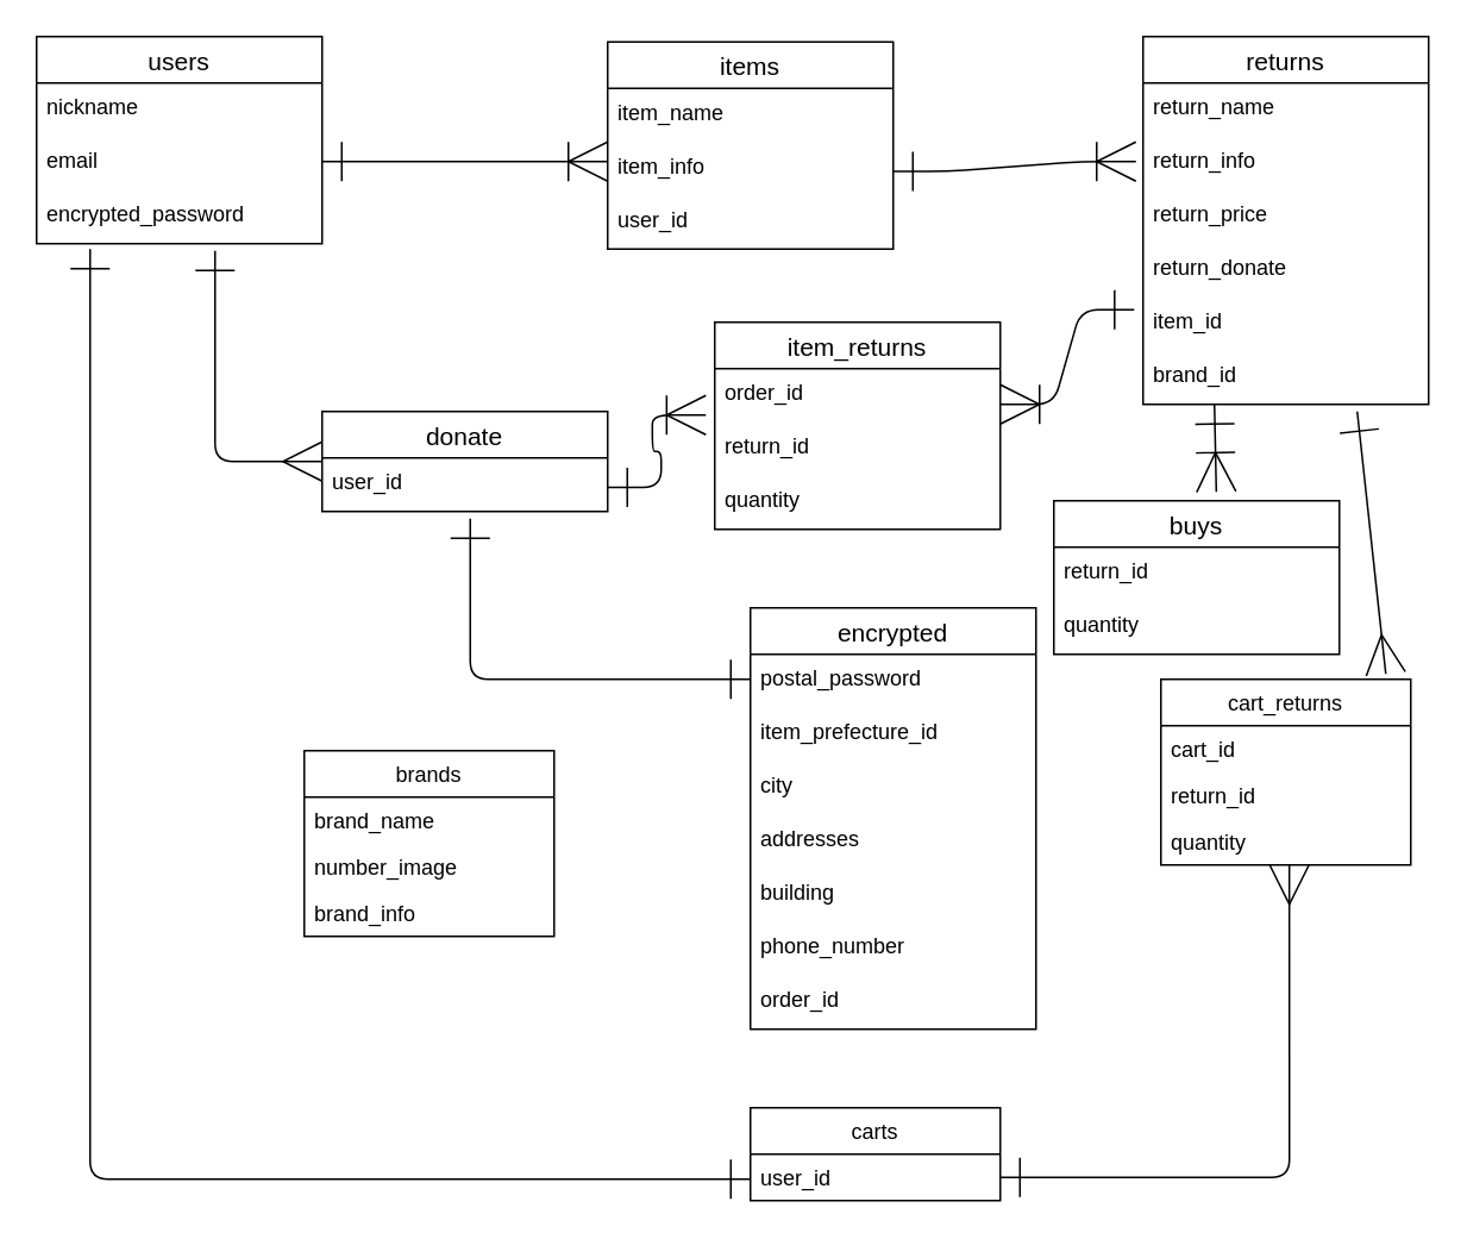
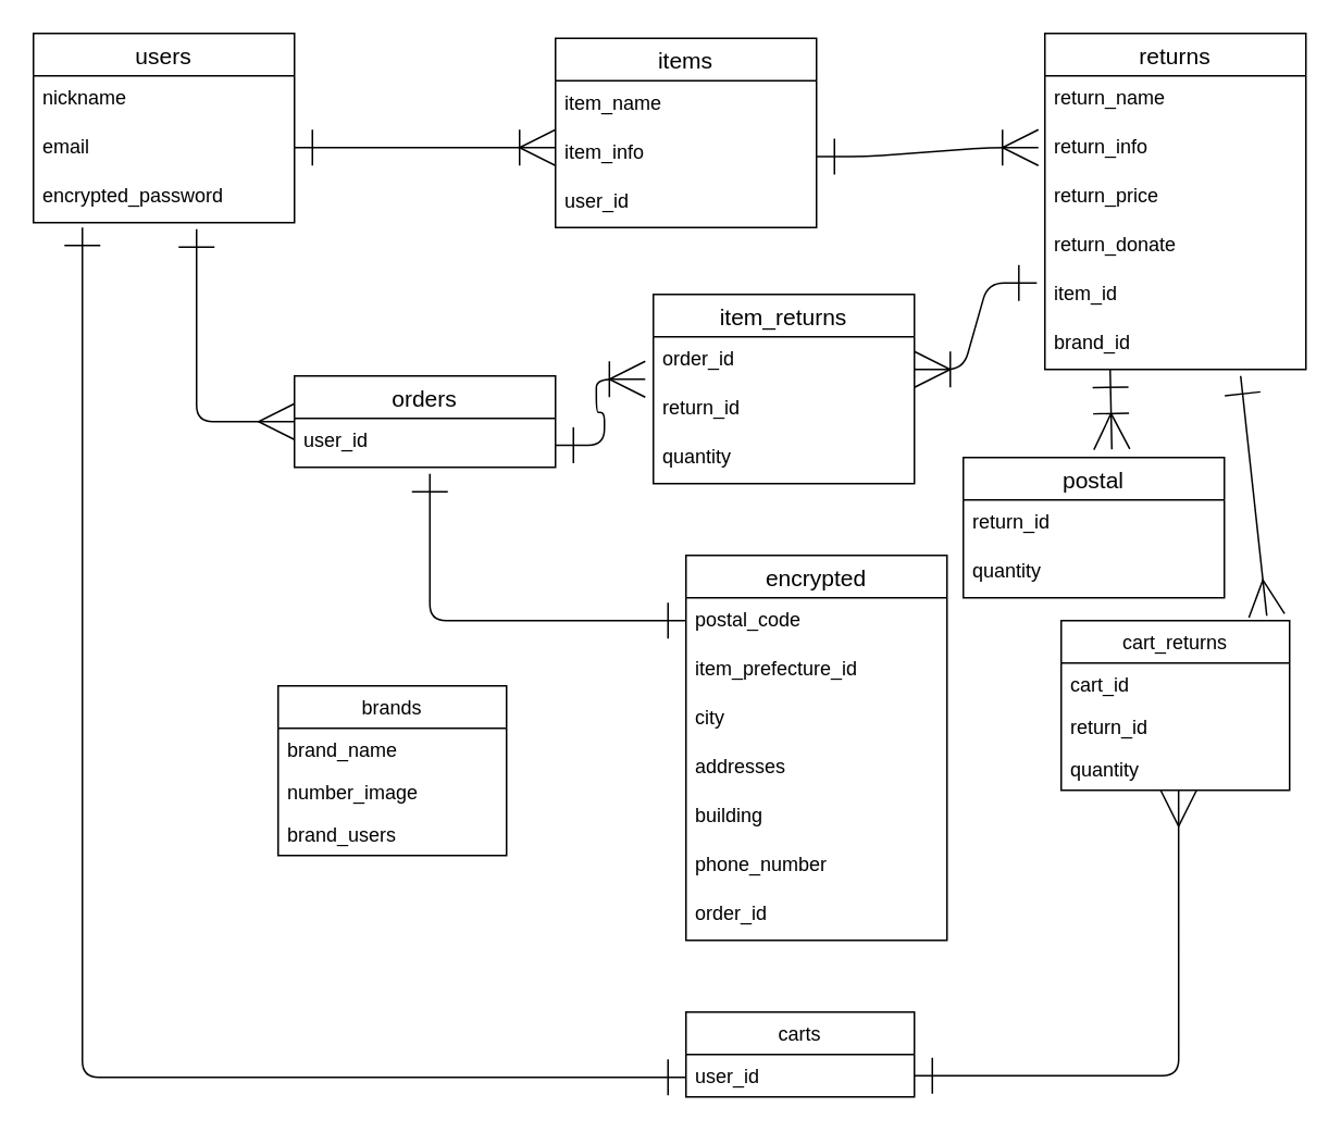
- <mxCell id="11" value="donate" style="swimlane;fontStyle=0;childLayout=stackLayout;horizontal=1;startSize=26;horizontalStack=0;resizeParent=1;resizeParentMax=0;resizeLast=0;collapsible=1;marginBottom=0;align=center;fontSize=14;" parent="1" vertex="1"><mxGeometry x="180" y="230" width="160" height="56" as="geometry" /></mxCell>
+ <mxCell id="11" value="orders" style="swimlane;fontStyle=0;childLayout=stackLayout;horizontal=1;startSize=26;horizontalStack=0;resizeParent=1;resizeParentMax=0;resizeLast=0;collapsible=1;marginBottom=0;align=center;fontSize=14;" parent="1" vertex="1"><mxGeometry x="180" y="230" width="160" height="56" as="geometry" /></mxCell>
- <mxCell id="50" value="buys" style="swimlane;fontStyle=0;childLayout=stackLayout;horizontal=1;startSize=26;horizontalStack=0;resizeParent=1;resizeParentMax=0;resizeLast=0;collapsible=1;marginBottom=0;align=center;fontSize=14;" vertex="1" parent="1"><mxGeometry x="590" y="280" width="160" height="86" as="geometry" /></mxCell>
+ <mxCell id="50" value="postal" style="swimlane;fontStyle=0;childLayout=stackLayout;horizontal=1;startSize=26;horizontalStack=0;resizeParent=1;resizeParentMax=0;resizeLast=0;collapsible=1;marginBottom=0;align=center;fontSize=14;" vertex="1" parent="1"><mxGeometry x="590" y="280" width="160" height="86" as="geometry" /></mxCell>
- <mxCell id="16" value="postal_password" style="text;strokeColor=none;fillColor=none;spacingLeft=4;spacingRight=4;overflow=hidden;rotatable=0;points=[[0,0.5],[1,0.5]];portConstraint=eastwest;fontSize=12;" parent="15" vertex="1"><mxGeometry y="26" width="160" height="30" as="geometry" /></mxCell>
+ <mxCell id="16" value="postal_code" style="text;strokeColor=none;fillColor=none;spacingLeft=4;spacingRight=4;overflow=hidden;rotatable=0;points=[[0,0.5],[1,0.5]];portConstraint=eastwest;fontSize=12;" parent="15" vertex="1"><mxGeometry y="26" width="160" height="30" as="geometry" /></mxCell>
- <mxCell id="43" value="brand_info" style="text;strokeColor=none;fillColor=none;align=left;verticalAlign=top;spacingLeft=4;spacingRight=4;overflow=hidden;rotatable=0;points=[[0,0.5],[1,0.5]];portConstraint=eastwest;" parent="40" vertex="1"><mxGeometry y="78" width="140" height="26" as="geometry" /></mxCell>
+ <mxCell id="43" value="brand_users" style="text;strokeColor=none;fillColor=none;align=left;verticalAlign=top;spacingLeft=4;spacingRight=4;overflow=hidden;rotatable=0;points=[[0,0.5],[1,0.5]];portConstraint=eastwest;" parent="40" vertex="1"><mxGeometry y="78" width="140" height="26" as="geometry" /></mxCell>
